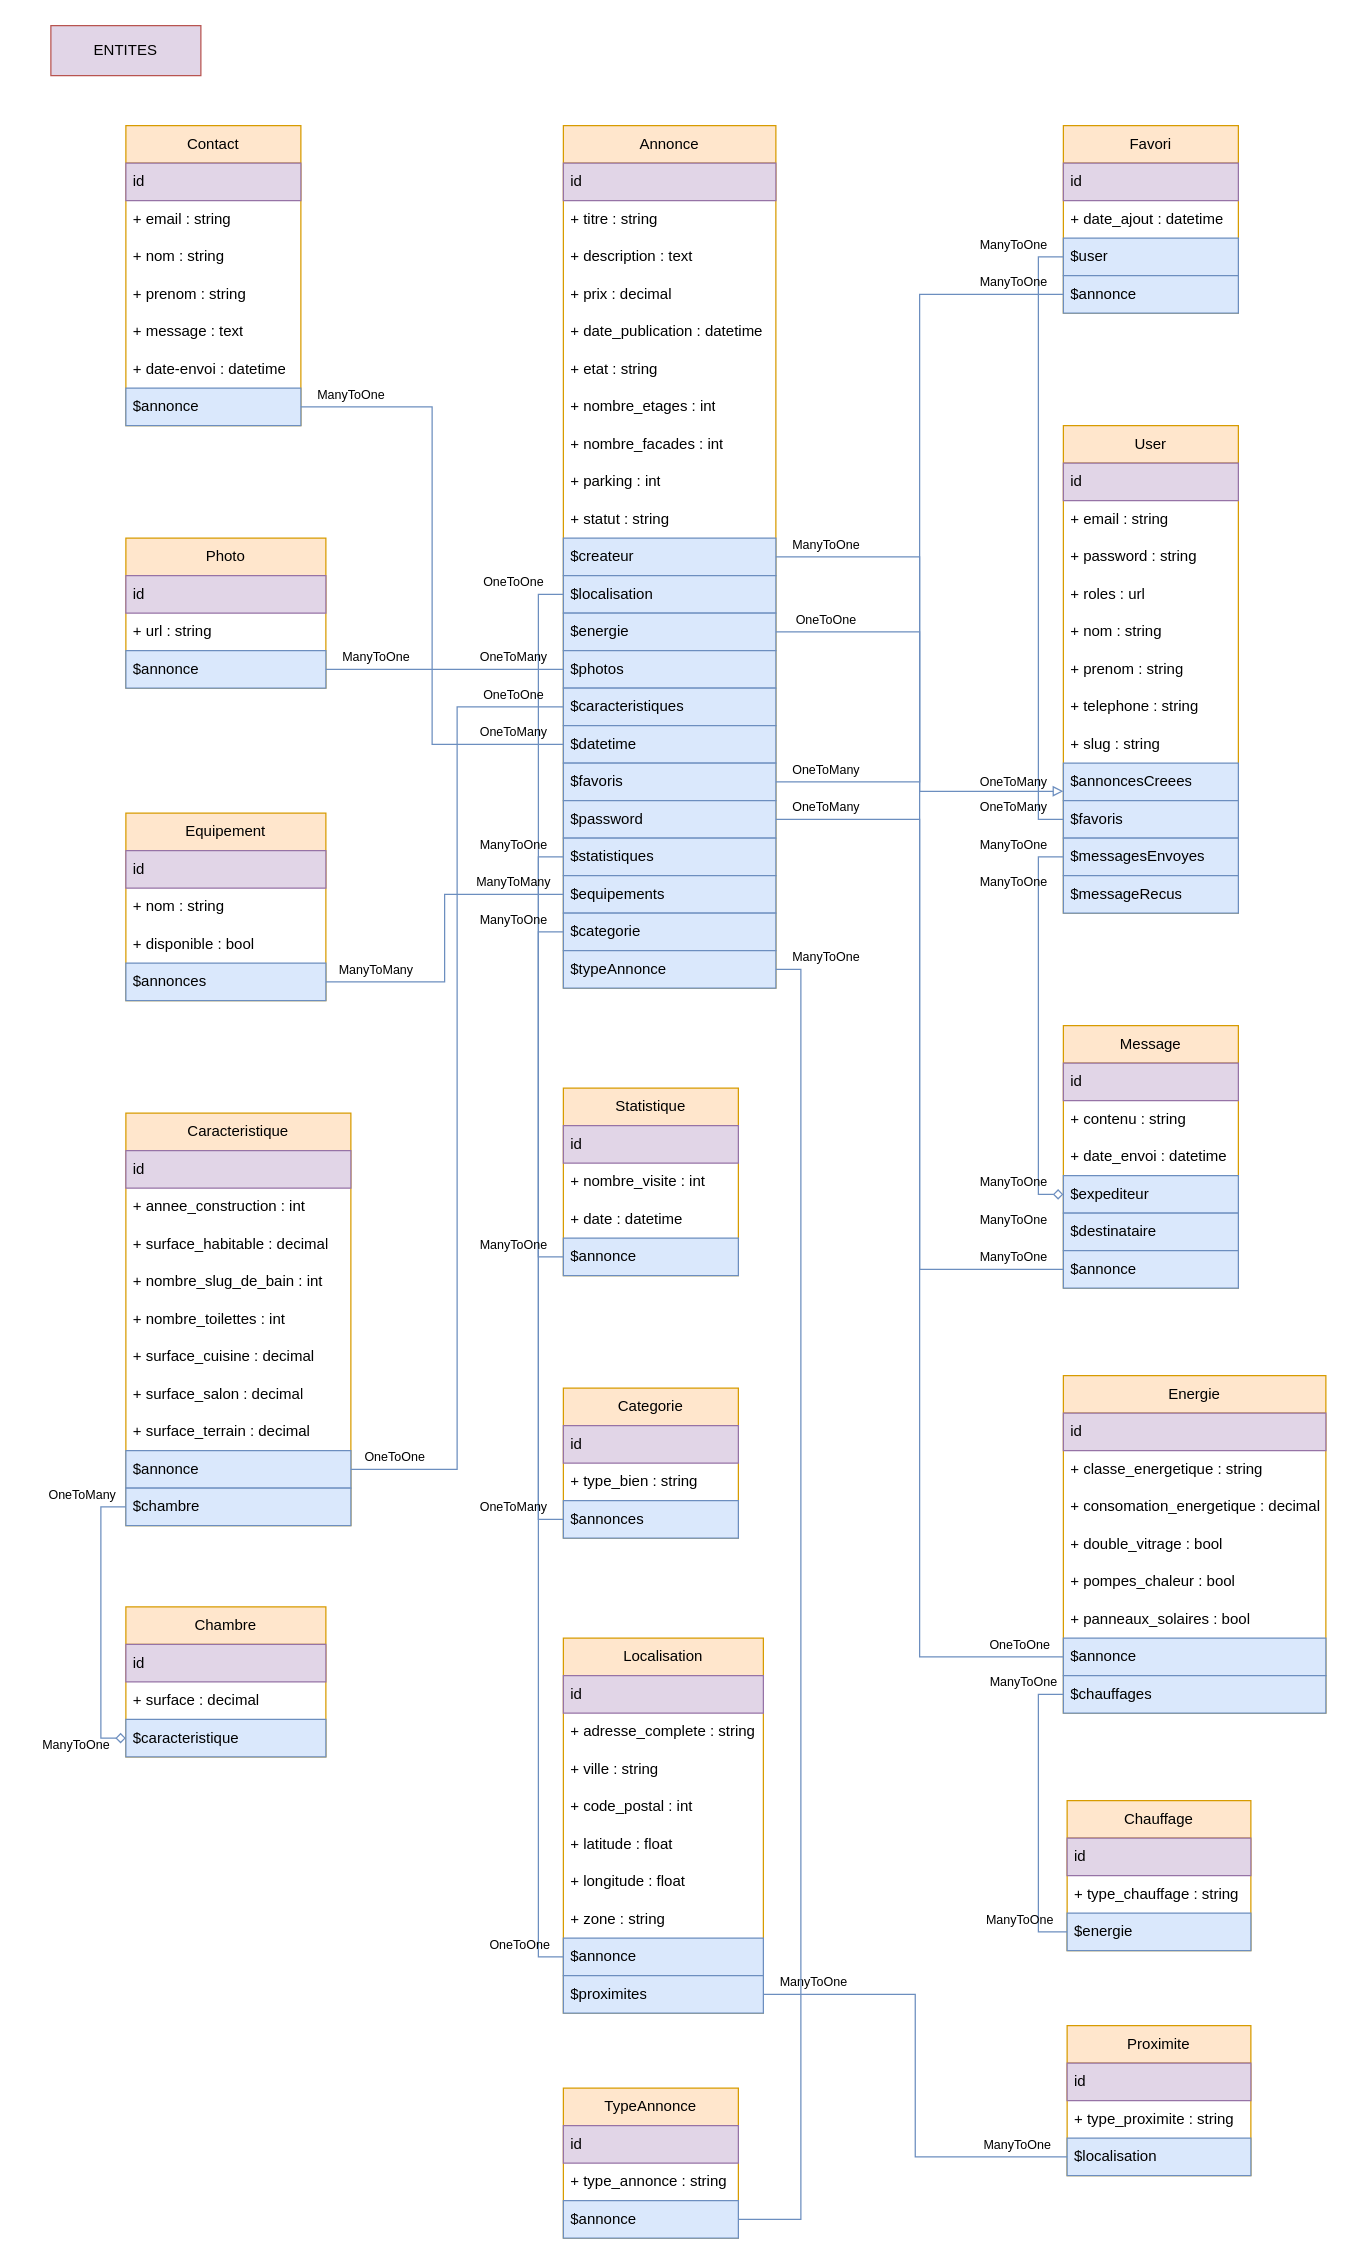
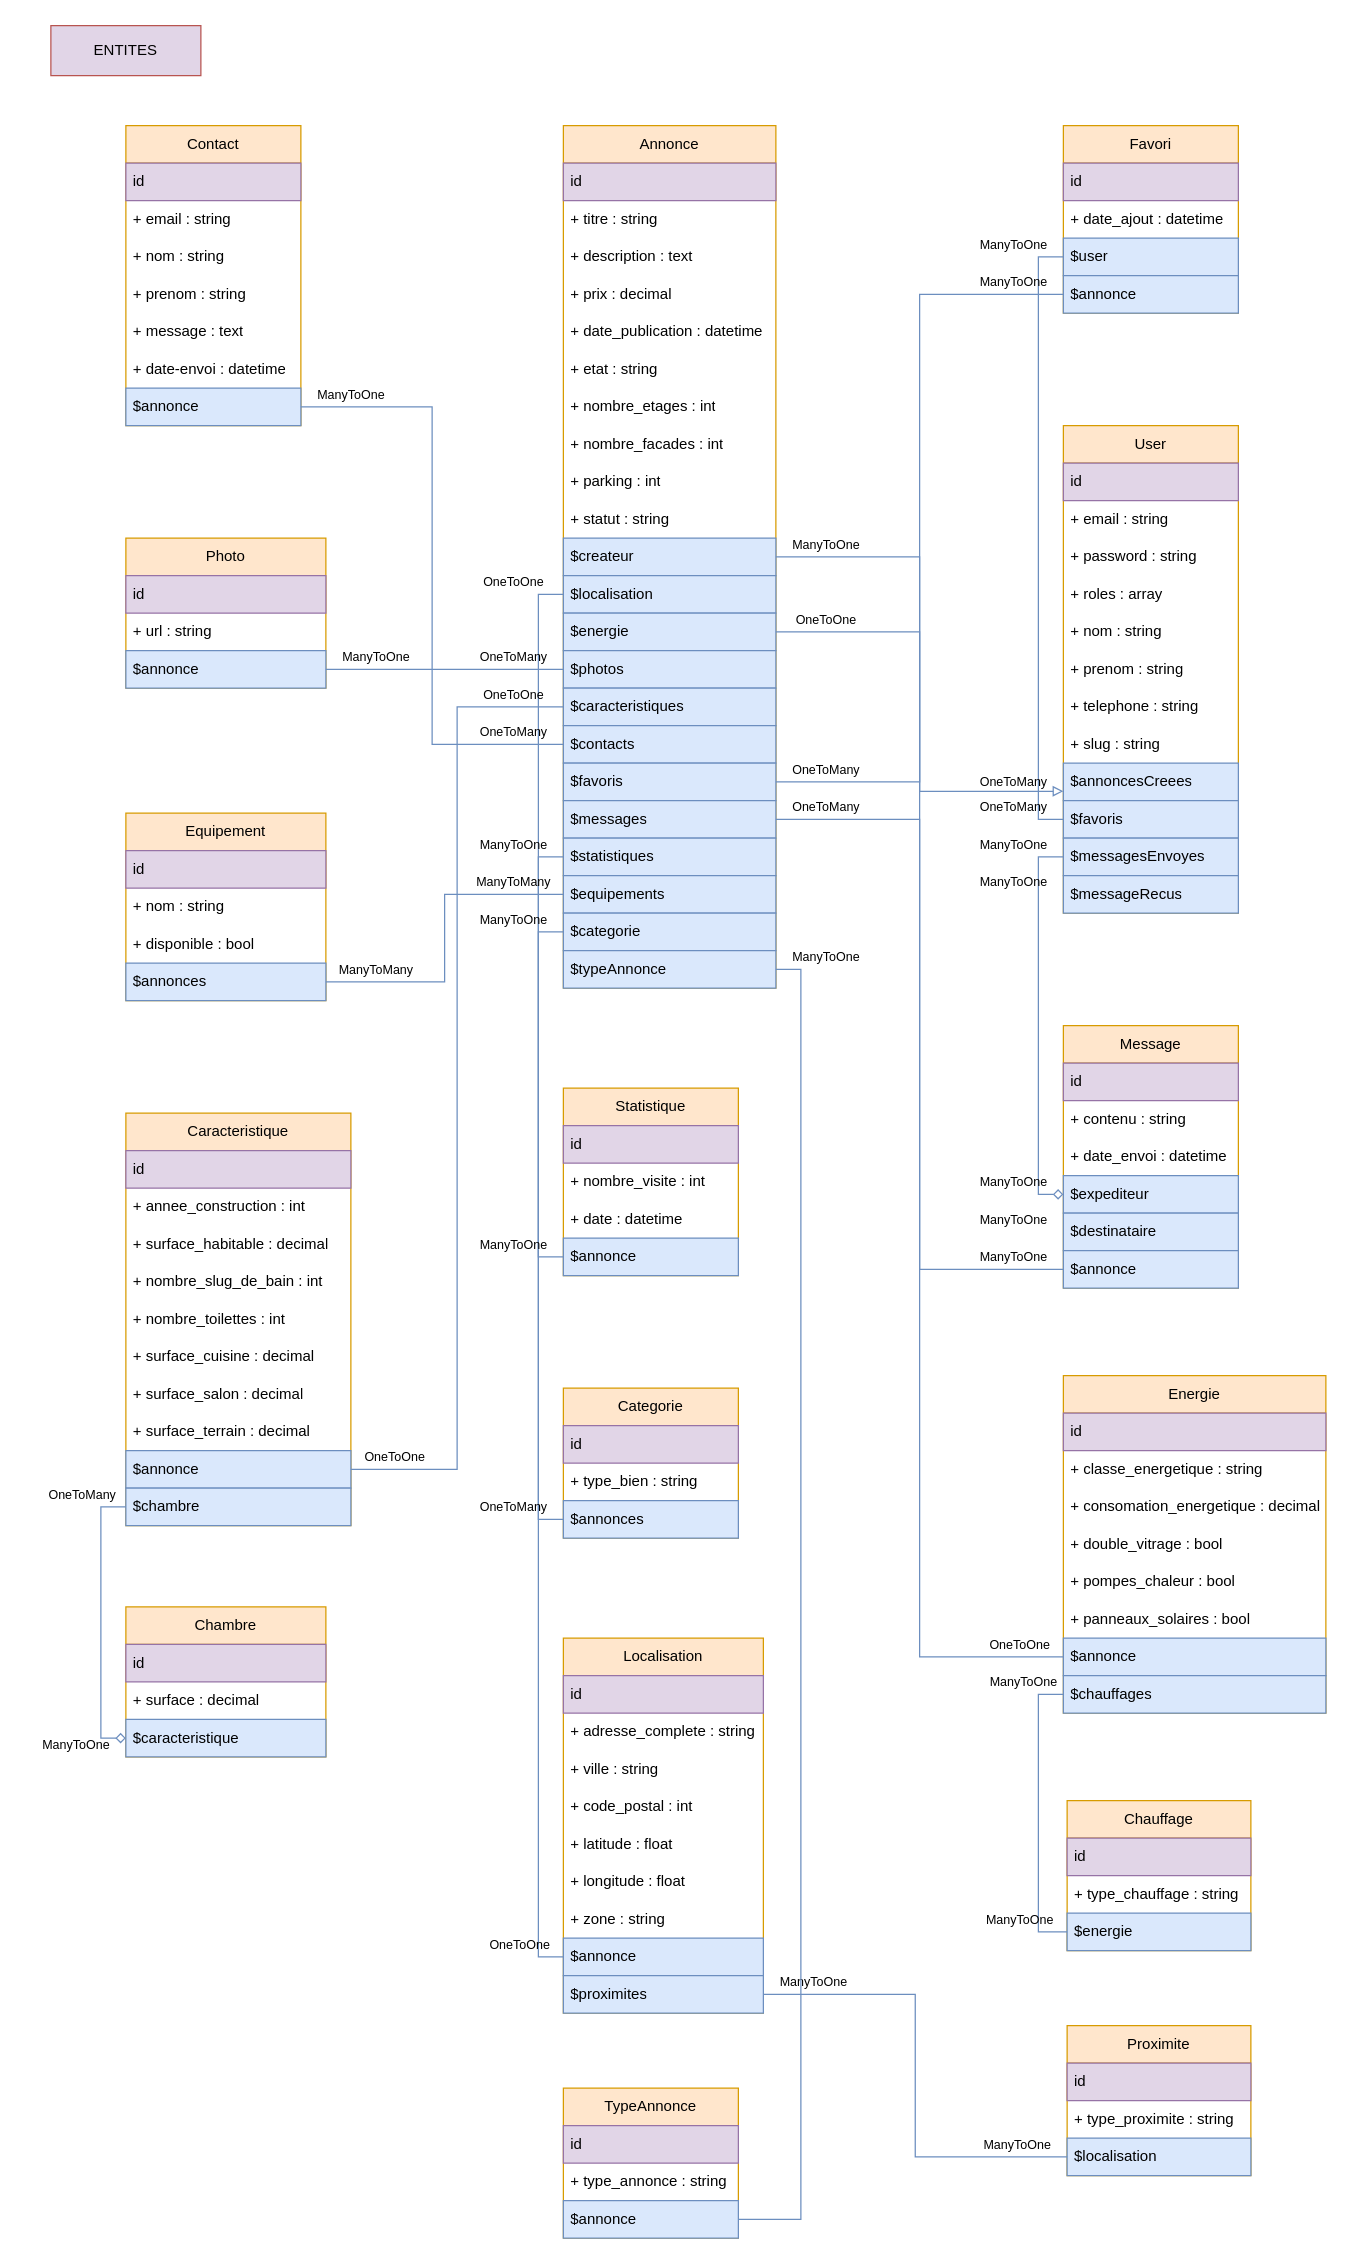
- <mxCell id="6" value="+ roles : url" style="text;strokeColor=none;fillColor=none;align=left;verticalAlign=middle;spacingLeft=4;spacingRight=4;overflow=hidden;points=[[0,0.5],[1,0.5]];portConstraint=eastwest;rotatable=0;whiteSpace=wrap;html=1;" parent="2" vertex="1"><mxGeometry y="120" width="140" height="30" as="geometry" /></mxCell>
+ <mxCell id="6" value="+ roles : array" style="text;strokeColor=none;fillColor=none;align=left;verticalAlign=middle;spacingLeft=4;spacingRight=4;overflow=hidden;points=[[0,0.5],[1,0.5]];portConstraint=eastwest;rotatable=0;whiteSpace=wrap;html=1;" parent="2" vertex="1"><mxGeometry y="120" width="140" height="30" as="geometry" /></mxCell>
- <mxCell id="37" value="$datetime" style="text;strokeColor=#6c8ebf;fillColor=#dae8fc;align=left;verticalAlign=middle;spacingLeft=4;spacingRight=4;overflow=hidden;points=[[0,0.5],[1,0.5]];portConstraint=eastwest;rotatable=0;whiteSpace=wrap;html=1;" parent="21" vertex="1"><mxGeometry y="480" width="170" height="30" as="geometry" /></mxCell>
+ <mxCell id="37" value="$contacts" style="text;strokeColor=#6c8ebf;fillColor=#dae8fc;align=left;verticalAlign=middle;spacingLeft=4;spacingRight=4;overflow=hidden;points=[[0,0.5],[1,0.5]];portConstraint=eastwest;rotatable=0;whiteSpace=wrap;html=1;" parent="21" vertex="1"><mxGeometry y="480" width="170" height="30" as="geometry" /></mxCell>
- <mxCell id="39" value="$password" style="text;strokeColor=#6c8ebf;fillColor=#dae8fc;align=left;verticalAlign=middle;spacingLeft=4;spacingRight=4;overflow=hidden;points=[[0,0.5],[1,0.5]];portConstraint=eastwest;rotatable=0;whiteSpace=wrap;html=1;" parent="21" vertex="1"><mxGeometry y="540" width="170" height="30" as="geometry" /></mxCell>
+ <mxCell id="39" value="$messages" style="text;strokeColor=#6c8ebf;fillColor=#dae8fc;align=left;verticalAlign=middle;spacingLeft=4;spacingRight=4;overflow=hidden;points=[[0,0.5],[1,0.5]];portConstraint=eastwest;rotatable=0;whiteSpace=wrap;html=1;" parent="21" vertex="1"><mxGeometry y="540" width="170" height="30" as="geometry" /></mxCell>
